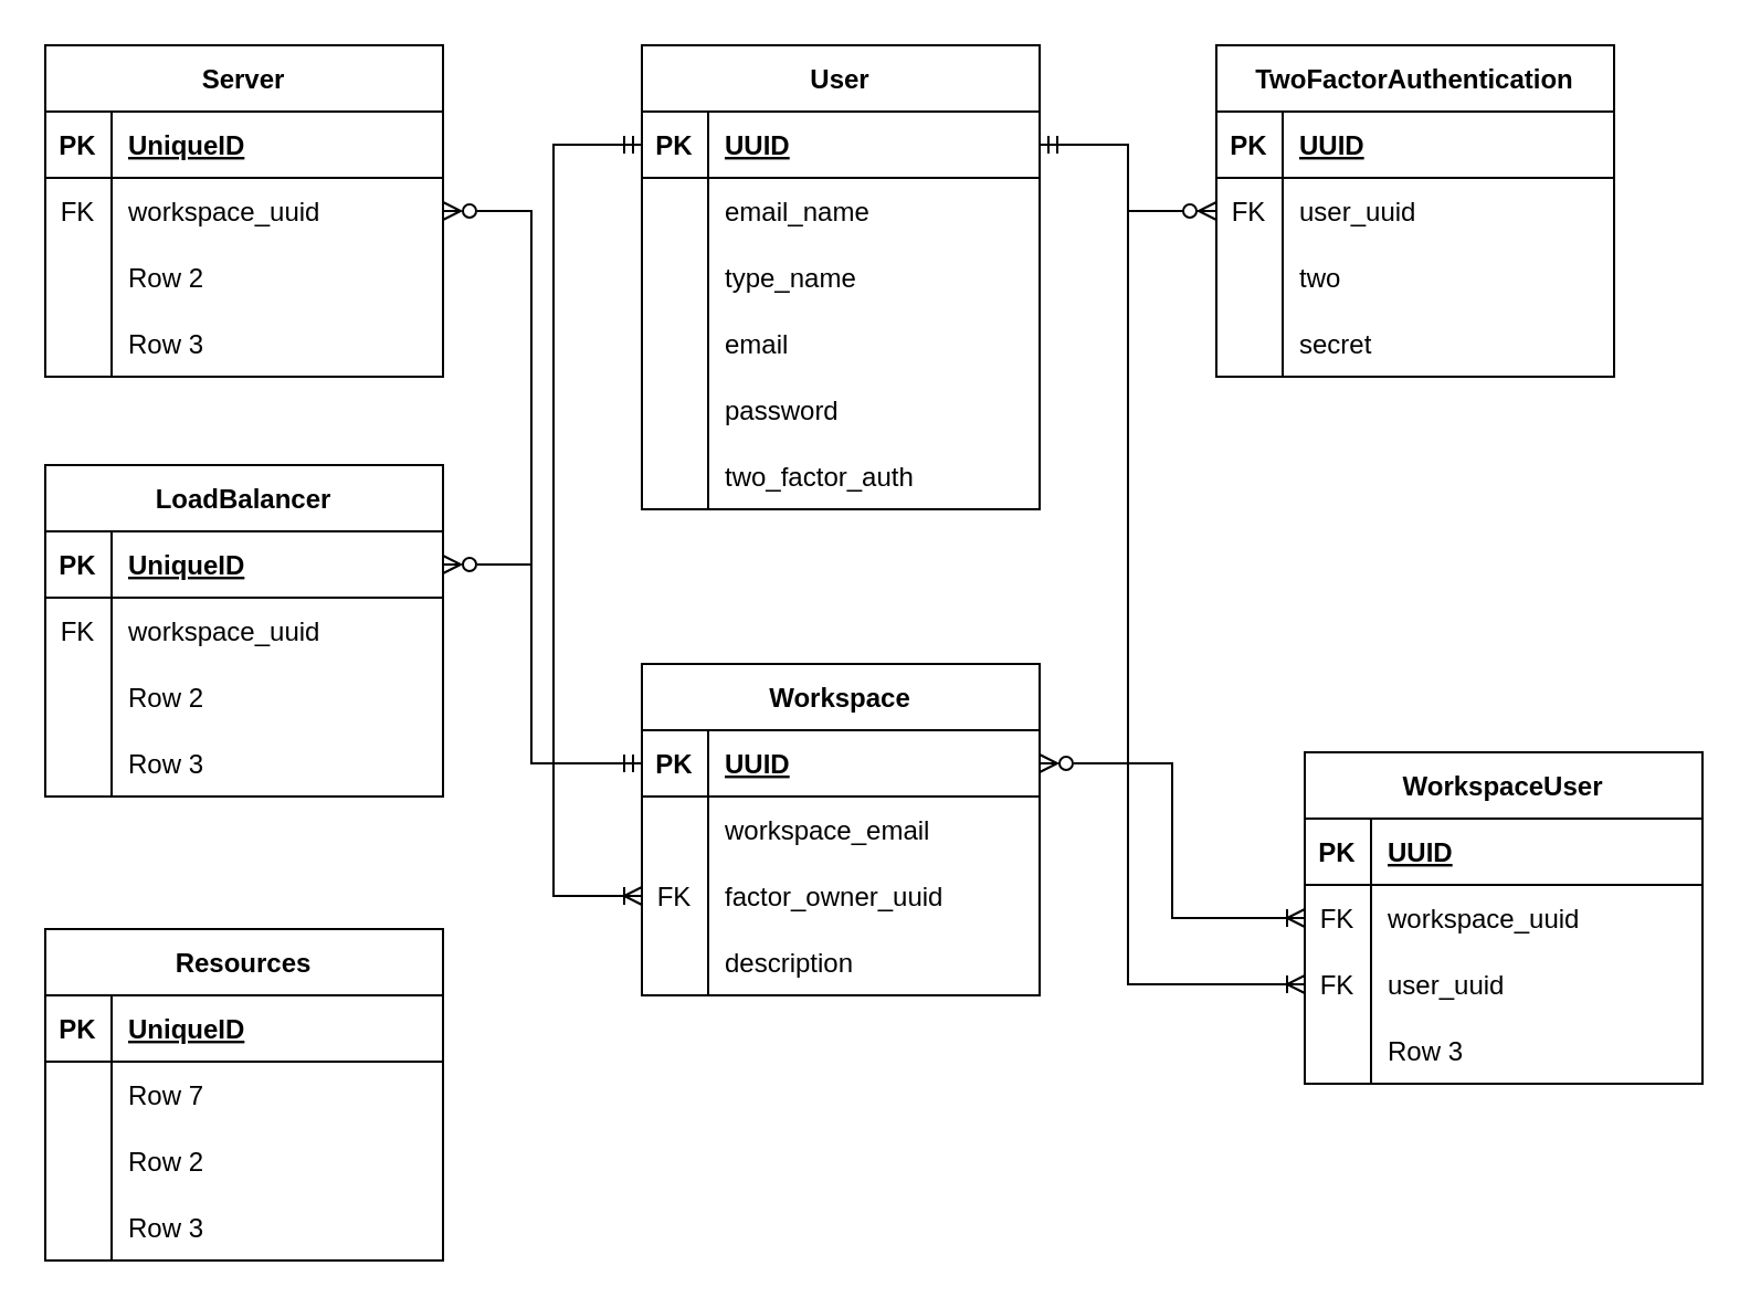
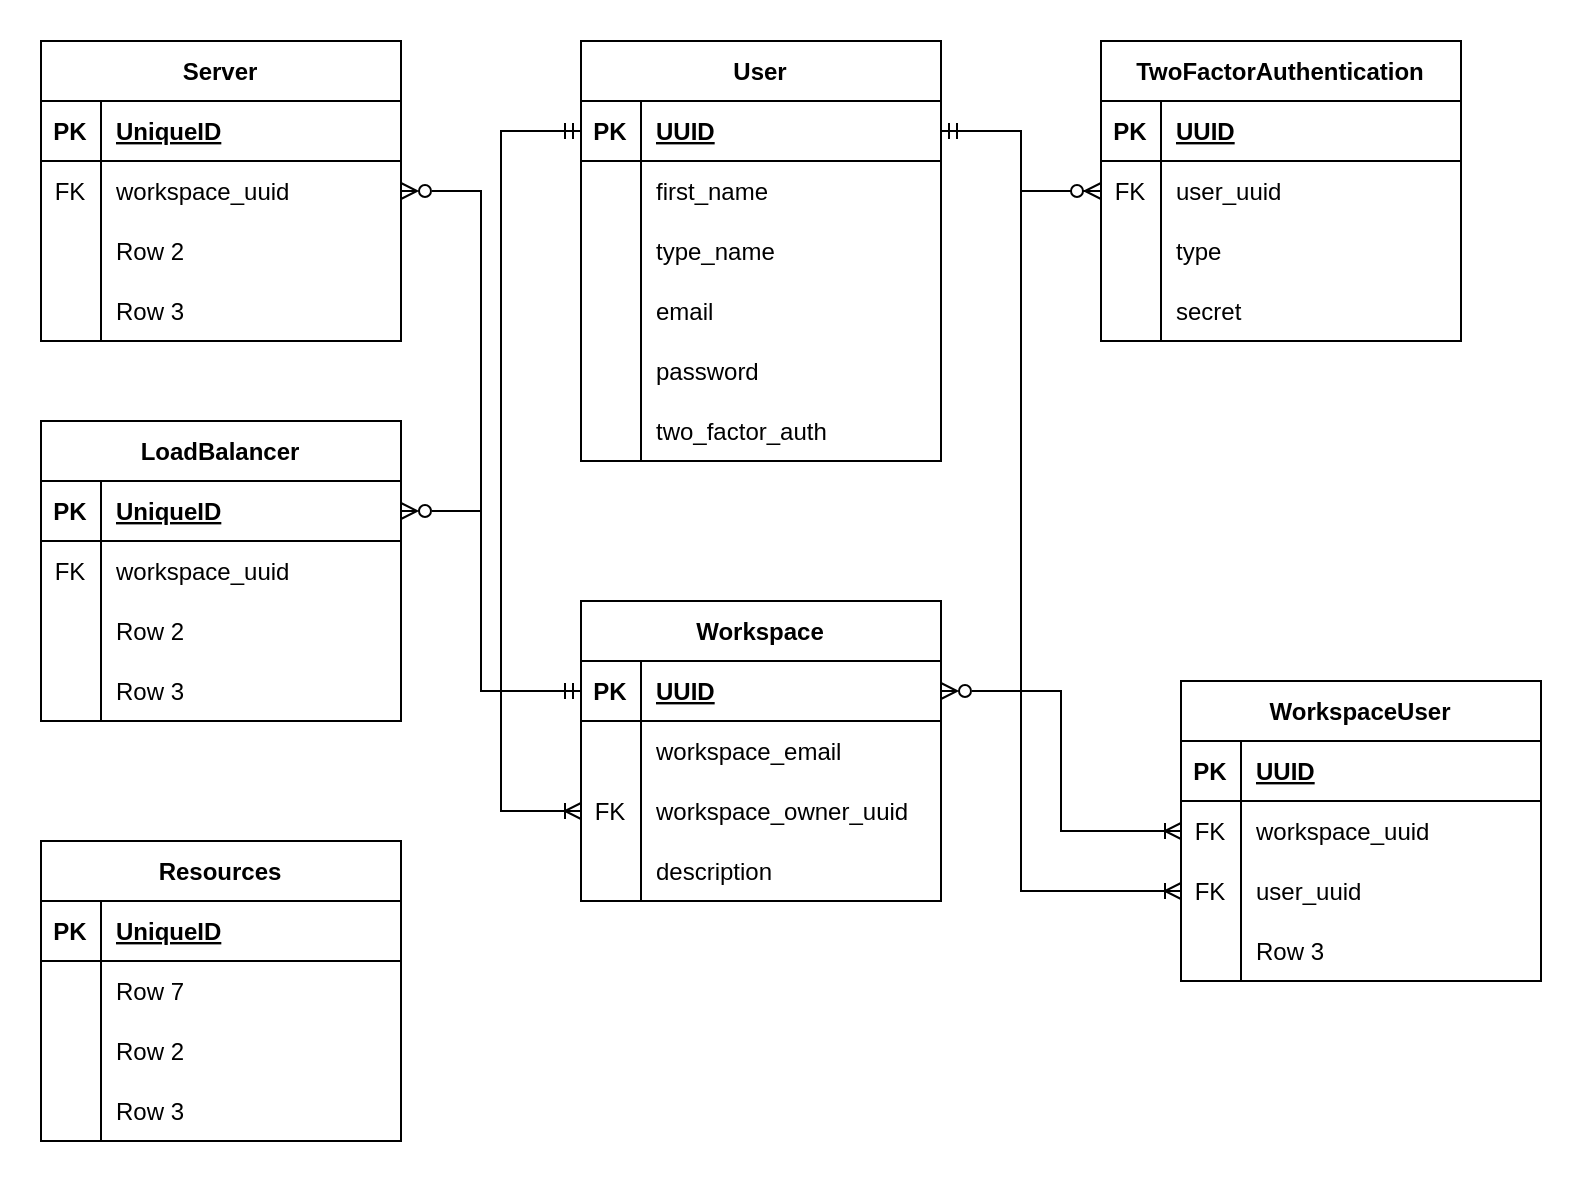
- <mxCell id="8" value="email_name" style="shape=partialRectangle;connectable=0;fillColor=none;top=0;left=0;bottom=0;right=0;align=left;spacingLeft=6;overflow=hidden;" vertex="1" parent="6"><mxGeometry x="30" width="150" height="30" as="geometry"><mxRectangle width="150" height="30" as="alternateBounds" /></mxGeometry></mxCell>
+ <mxCell id="8" value="first_name" style="shape=partialRectangle;connectable=0;fillColor=none;top=0;left=0;bottom=0;right=0;align=left;spacingLeft=6;overflow=hidden;" vertex="1" parent="6"><mxGeometry x="30" width="150" height="30" as="geometry"><mxRectangle width="150" height="30" as="alternateBounds" /></mxGeometry></mxCell>
- <mxCell id="30" value="two" style="shape=partialRectangle;connectable=0;fillColor=none;top=0;left=0;bottom=0;right=0;align=left;spacingLeft=6;overflow=hidden;" vertex="1" parent="28"><mxGeometry x="30" width="150" height="30" as="geometry"><mxRectangle width="150" height="30" as="alternateBounds" /></mxGeometry></mxCell>
+ <mxCell id="30" value="type" style="shape=partialRectangle;connectable=0;fillColor=none;top=0;left=0;bottom=0;right=0;align=left;spacingLeft=6;overflow=hidden;" vertex="1" parent="28"><mxGeometry x="30" width="150" height="30" as="geometry"><mxRectangle width="150" height="30" as="alternateBounds" /></mxGeometry></mxCell>
- <mxCell id="43" value="factor_owner_uuid" style="shape=partialRectangle;connectable=0;fillColor=none;top=0;left=0;bottom=0;right=0;align=left;spacingLeft=6;overflow=hidden;" vertex="1" parent="41"><mxGeometry x="30" width="150" height="30" as="geometry"><mxRectangle width="150" height="30" as="alternateBounds" /></mxGeometry></mxCell>
+ <mxCell id="43" value="workspace_owner_uuid" style="shape=partialRectangle;connectable=0;fillColor=none;top=0;left=0;bottom=0;right=0;align=left;spacingLeft=6;overflow=hidden;" vertex="1" parent="41"><mxGeometry x="30" width="150" height="30" as="geometry"><mxRectangle width="150" height="30" as="alternateBounds" /></mxGeometry></mxCell>
